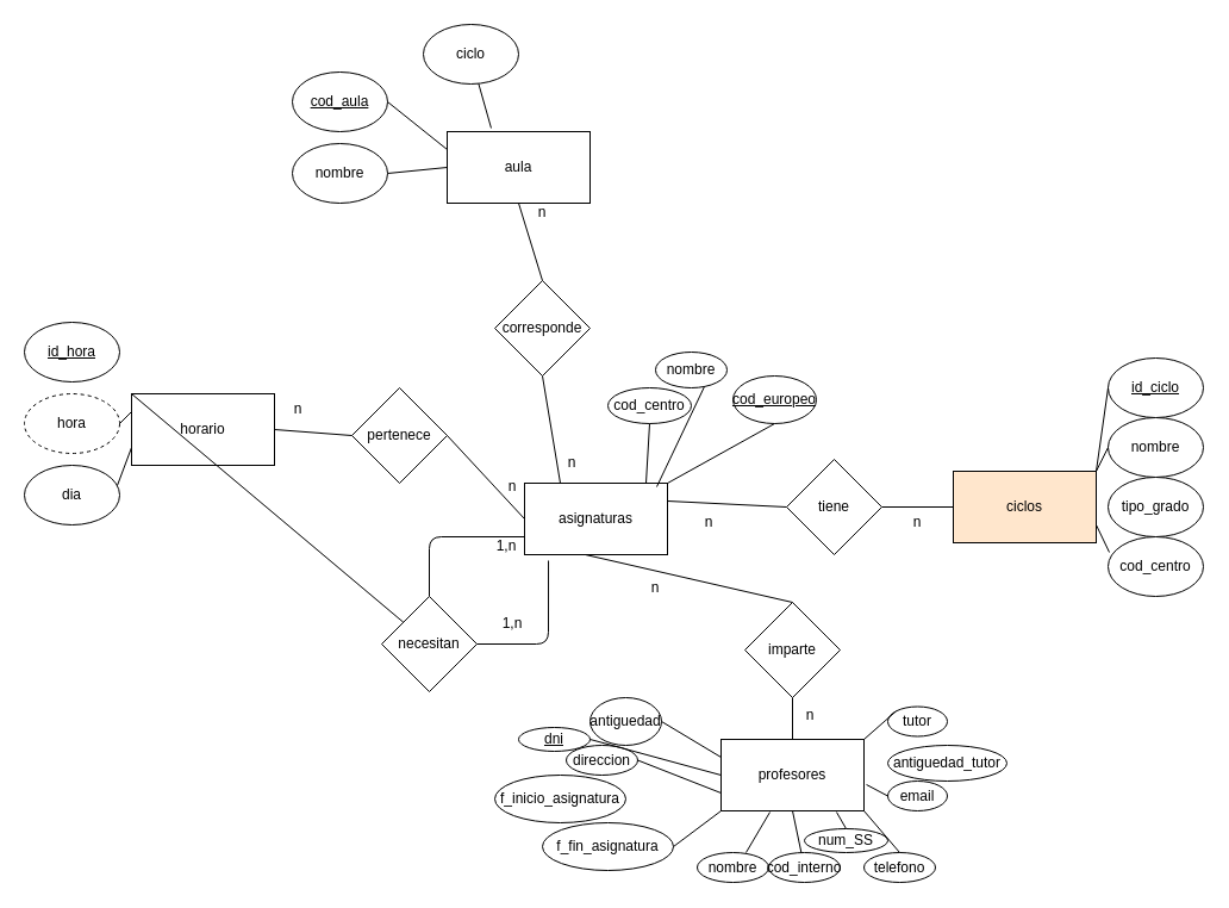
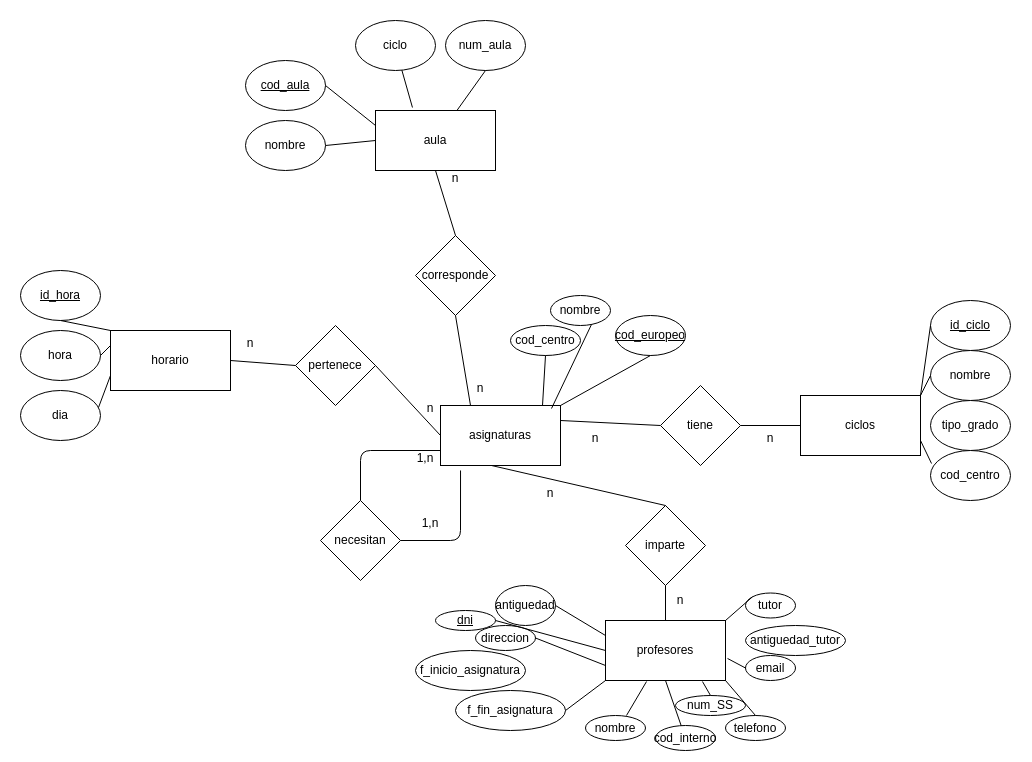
+ <mxCell id="16" value="num_aula" style="ellipse;whiteSpace=wrap;html=1;" vertex="1" parent="1"><mxGeometry x="445" y="20" width="80" height="50" as="geometry" /></mxCell>
+ <mxCell id="61" value="" style="endArrow=none;html=1;entryX=0.5;entryY=1;entryDx=0;entryDy=0;" edge="1" parent="1" source="13" target="16"><mxGeometry width="50" height="50" relative="1" as="geometry"><mxPoint x="575" y="160" as="sourcePoint" /><mxPoint x="625" y="110" as="targetPoint" /></mxGeometry></mxCell>
- <mxCell id="11" value="hora" style="ellipse;whiteSpace=wrap;html=1;dashed=1;" vertex="1" parent="1"><mxGeometry x="20" y="330" width="80" height="50" as="geometry" /></mxCell>
+ <mxCell id="11" value="hora" style="ellipse;whiteSpace=wrap;html=1;" vertex="1" parent="1"><mxGeometry x="20" y="330" width="80" height="50" as="geometry" /></mxCell>
- <mxCell id="64" value="" style="endArrow=none;html=1;exitX=0;exitY=0;exitDx=0;exitDy=0;" edge="1" parent="1" source="10" target="67"><mxGeometry width="50" height="50" relative="1" as="geometry"><mxPoint x="120" y="325" as="sourcePoint" /><mxPoint x="170" y="275" as="targetPoint" /></mxGeometry></mxCell>
+ <mxCell id="64" value="" style="endArrow=none;html=1;entryX=0.5;entryY=1;entryDx=0;entryDy=0;exitX=0;exitY=0;exitDx=0;exitDy=0;" edge="1" parent="1" source="10" target="63"><mxGeometry width="50" height="50" relative="1" as="geometry"><mxPoint x="120" y="325" as="sourcePoint" /><mxPoint x="170" y="275" as="targetPoint" /></mxGeometry></mxCell>
- <mxCell id="6" value="&lt;div&gt;ciclos&lt;/div&gt;" style="rounded=0;whiteSpace=wrap;html=1;fillColor=#ffe6cc;" vertex="1" parent="1"><mxGeometry x="800" y="395" width="120" height="60" as="geometry" /></mxCell>
+ <mxCell id="6" value="&lt;div&gt;ciclos&lt;/div&gt;" style="rounded=0;whiteSpace=wrap;html=1;" vertex="1" parent="1"><mxGeometry x="800" y="395" width="120" height="60" as="geometry" /></mxCell>
- <mxCell id="25" value="cod_interno" style="ellipse;whiteSpace=wrap;html=1;" vertex="1" parent="1"><mxGeometry x="645" y="715" width="60" height="25" as="geometry" /></mxCell>
+ <mxCell id="25" value="cod_interno" style="ellipse;whiteSpace=wrap;html=1;" vertex="1" parent="1"><mxGeometry x="655" y="725" width="60" height="25" as="geometry" /></mxCell>
